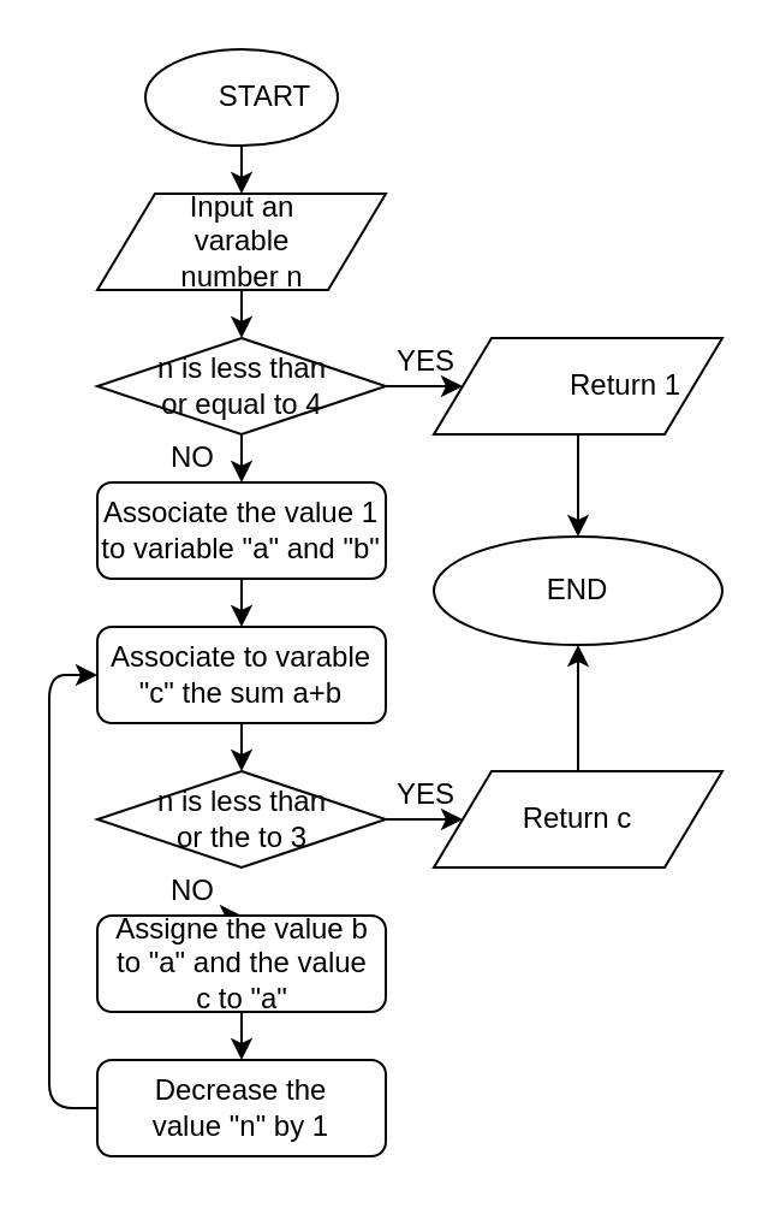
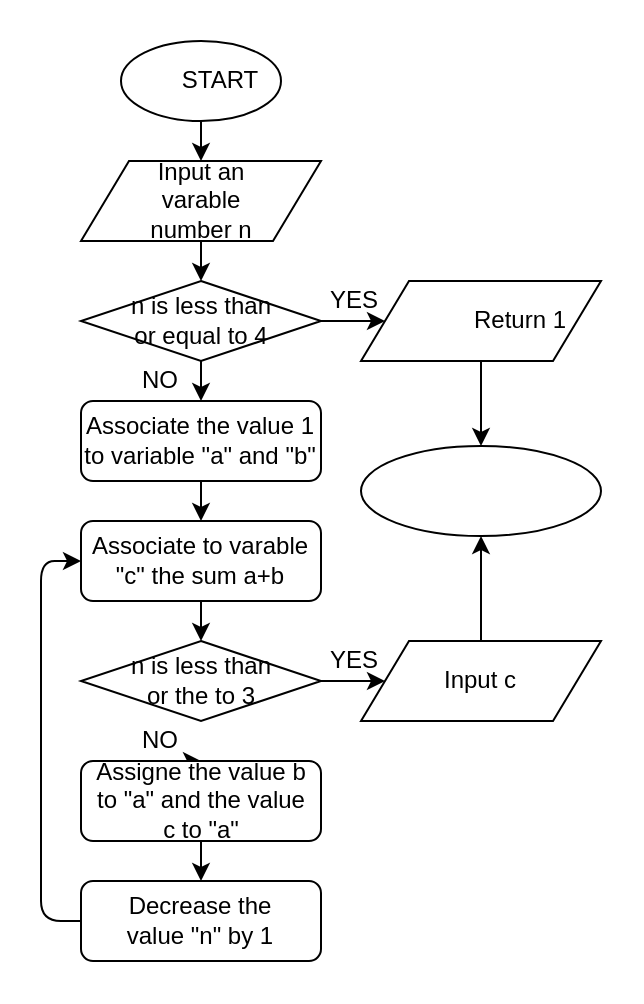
- <mxCell id="40" value="END" style="text;html=1;strokeColor=none;fillColor=none;align=center;verticalAlign=middle;whiteSpace=wrap;rounded=0;" vertex="1" parent="1"><mxGeometry x="220" y="235" width="40" height="20" as="geometry" /></mxCell>
- <mxCell id="36" value="Return c" style="text;html=1;strokeColor=none;fillColor=none;align=center;verticalAlign=middle;whiteSpace=wrap;rounded=0;" vertex="1" parent="1"><mxGeometry x="210" y="330" width="60" height="20" as="geometry" /></mxCell>
+ <mxCell id="36" value="Input c" style="text;html=1;strokeColor=none;fillColor=none;align=center;verticalAlign=middle;whiteSpace=wrap;rounded=0;" vertex="1" parent="1"><mxGeometry x="210" y="330" width="60" height="20" as="geometry" /></mxCell>
